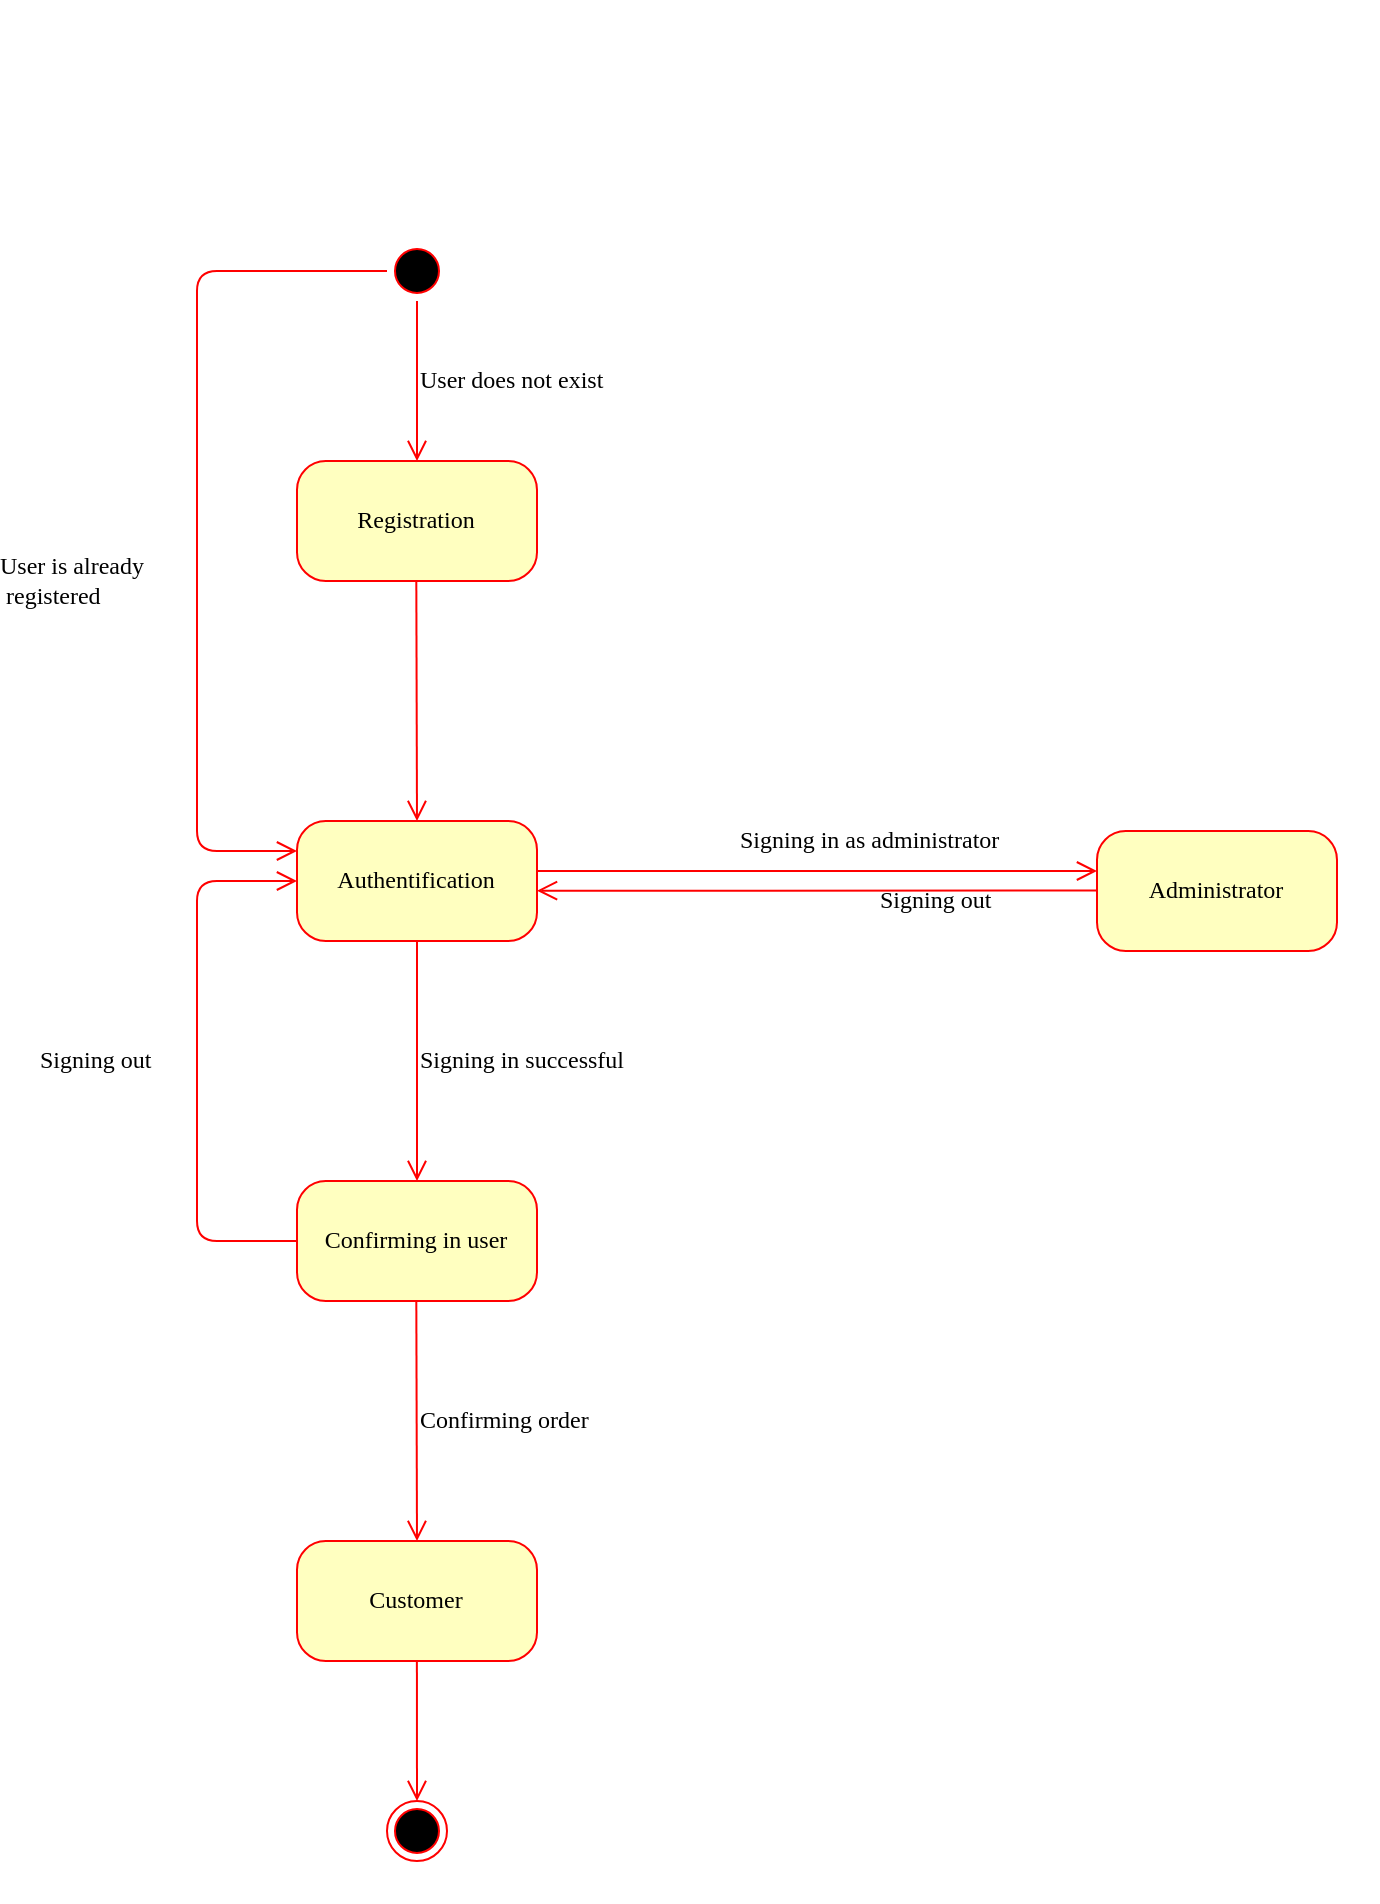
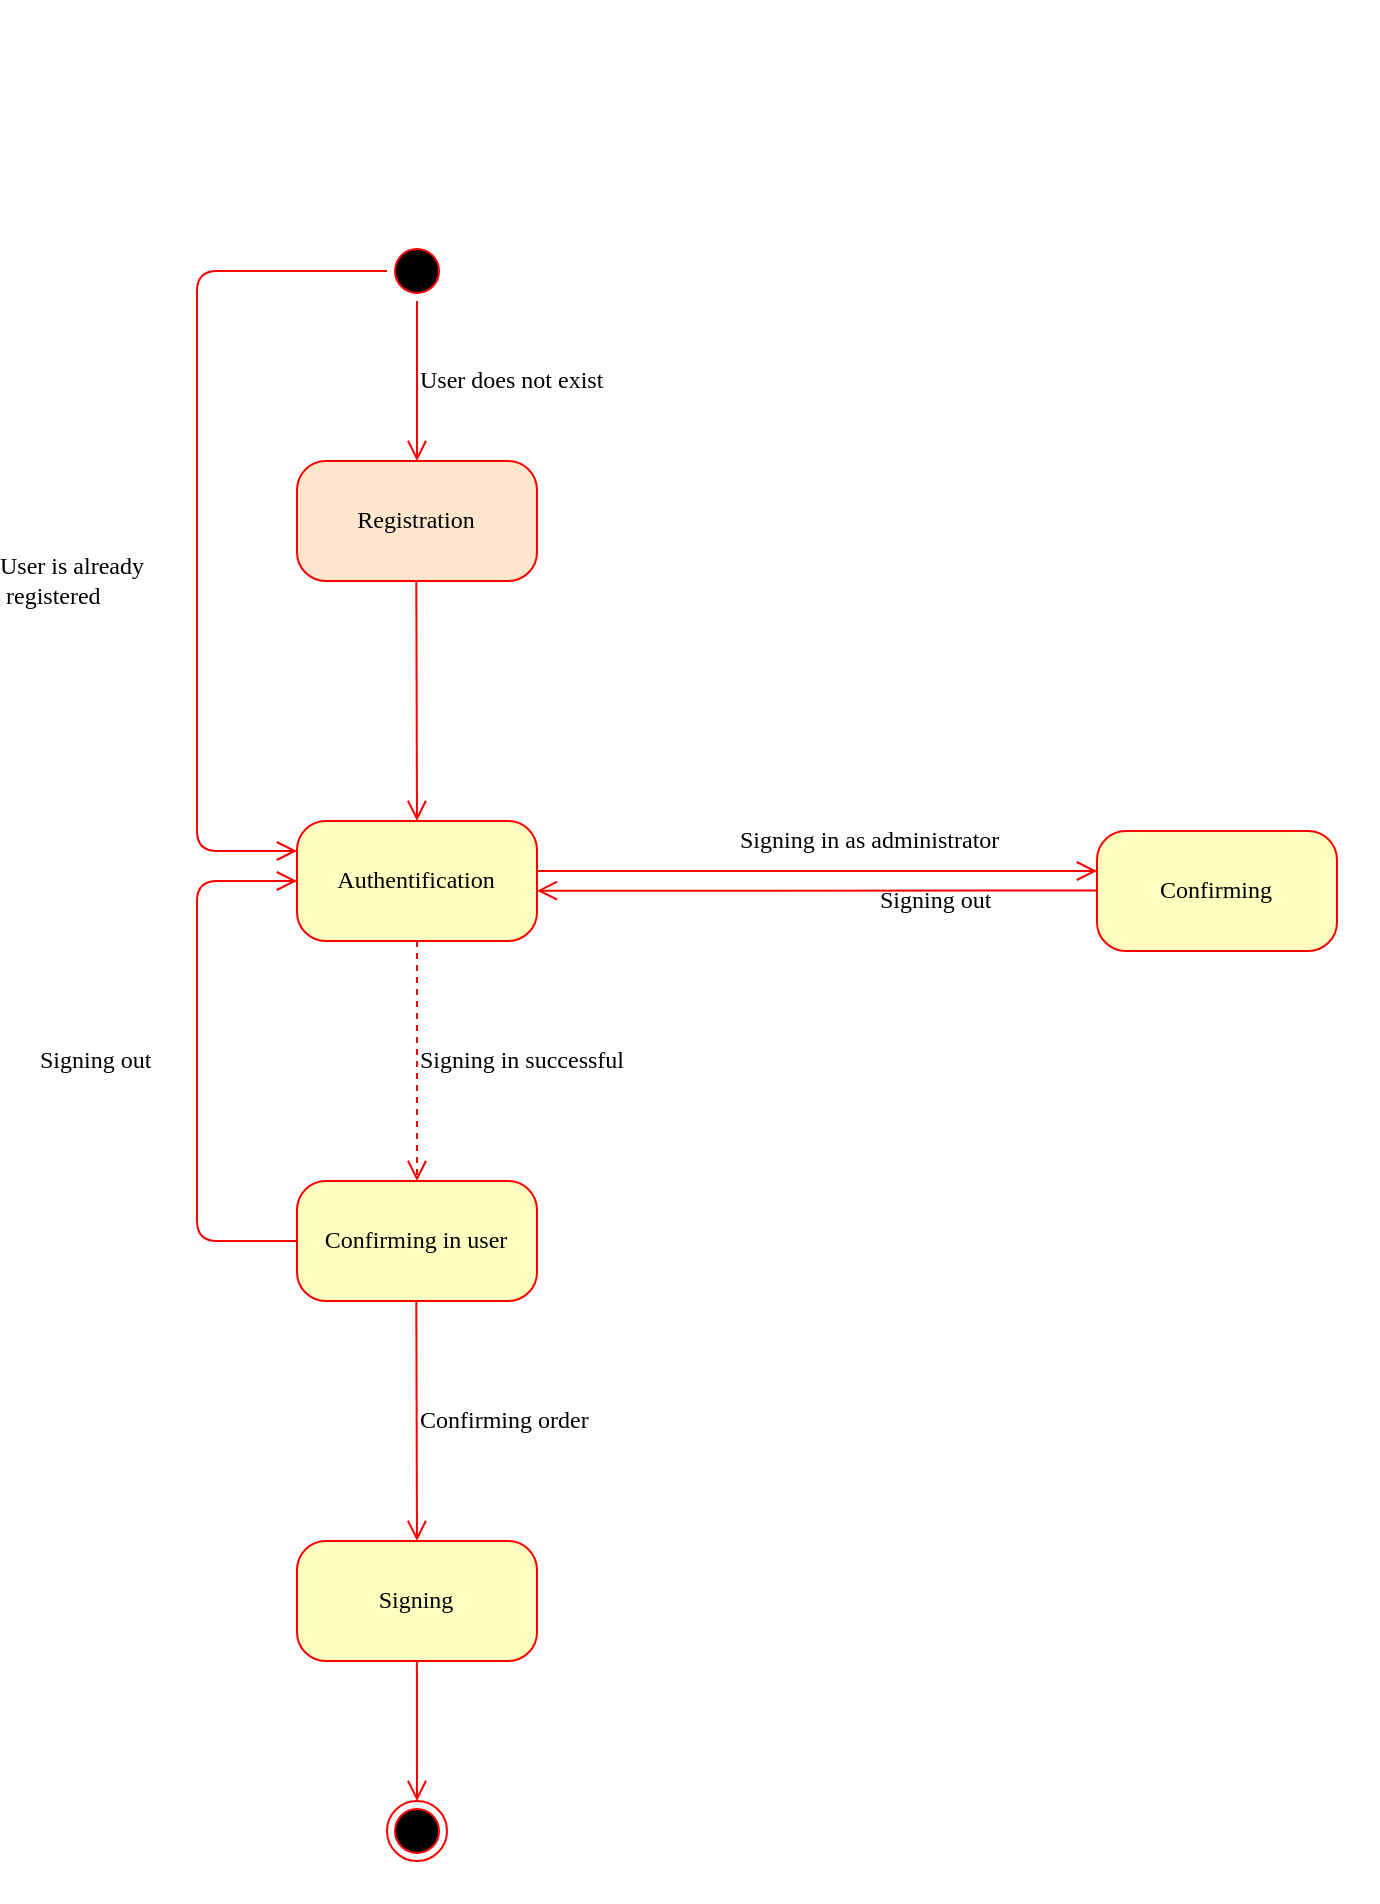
- <mxCell id="4" value="Registration" style="rounded=1;whiteSpace=wrap;html=1;arcSize=24;fillColor=#ffffc0;strokeColor=#ff0000;shadow=0;comic=0;labelBackgroundColor=none;fontFamily=Verdana;fontSize=12;fontColor=#000000;align=center;" parent="1" vertex="1"><mxGeometry x="80" y="230" width="120" height="60" as="geometry" /></mxCell>
+ <mxCell id="4" value="Registration" style="rounded=1;whiteSpace=wrap;html=1;arcSize=24;fillColor=#ffe6cc;strokeColor=#ff0000;shadow=0;comic=0;labelBackgroundColor=none;fontFamily=Verdana;fontSize=12;fontColor=#000000;align=center;" parent="1" vertex="1"><mxGeometry x="80" y="230" width="120" height="60" as="geometry" /></mxCell>
- <mxCell id="12" value="Administrator" style="rounded=1;whiteSpace=wrap;html=1;arcSize=24;fillColor=#ffffc0;strokeColor=#ff0000;shadow=0;comic=0;labelBackgroundColor=none;fontFamily=Verdana;fontSize=12;fontColor=#000000;align=center;" parent="1" vertex="1"><mxGeometry x="480" y="415" width="120" height="60" as="geometry" /></mxCell>
+ <mxCell id="12" value="Confirming" style="rounded=1;whiteSpace=wrap;html=1;arcSize=24;fillColor=#ffffc0;strokeColor=#ff0000;shadow=0;comic=0;labelBackgroundColor=none;fontFamily=Verdana;fontSize=12;fontColor=#000000;align=center;" parent="1" vertex="1"><mxGeometry x="480" y="415" width="120" height="60" as="geometry" /></mxCell>
- <mxCell id="6" value="Signing in successful" style="edgeStyle=elbowEdgeStyle;html=1;labelBackgroundColor=none;endArrow=open;endSize=8;strokeColor=#ff0000;fontFamily=Verdana;fontSize=12;align=left;exitX=0.5;exitY=1;exitDx=0;exitDy=0;entryX=0.5;entryY=0;entryDx=0;entryDy=0;" parent="1" source="3" target="7" edge="1"><mxGeometry relative="1" as="geometry"><mxPoint x="190" y="615" as="sourcePoint" /><mxPoint x="110.241" y="595" as="targetPoint" /></mxGeometry></mxCell>
+ <mxCell id="6" value="Signing in successful" style="edgeStyle=elbowEdgeStyle;html=1;labelBackgroundColor=none;endArrow=open;endSize=8;strokeColor=#ff0000;fontFamily=Verdana;fontSize=12;align=left;exitX=0.5;exitY=1;exitDx=0;exitDy=0;entryX=0.5;entryY=0;entryDx=0;entryDy=0;dashed=1;" parent="1" source="3" target="7" edge="1"><mxGeometry relative="1" as="geometry"><mxPoint x="190" y="615" as="sourcePoint" /><mxPoint x="110.241" y="595" as="targetPoint" /></mxGeometry></mxCell>
- <mxCell id="10" value="Customer" style="rounded=1;whiteSpace=wrap;html=1;arcSize=24;fillColor=#ffffc0;strokeColor=#ff0000;shadow=0;comic=0;labelBackgroundColor=none;fontFamily=Verdana;fontSize=12;fontColor=#000000;align=center;" parent="1" vertex="1"><mxGeometry x="80" y="770" width="120" height="60" as="geometry" /></mxCell>
+ <mxCell id="10" value="Signing" style="rounded=1;whiteSpace=wrap;html=1;arcSize=24;fillColor=#ffffc0;strokeColor=#ff0000;shadow=0;comic=0;labelBackgroundColor=none;fontFamily=Verdana;fontSize=12;fontColor=#000000;align=center;" parent="1" vertex="1"><mxGeometry x="80" y="770" width="120" height="60" as="geometry" /></mxCell>
